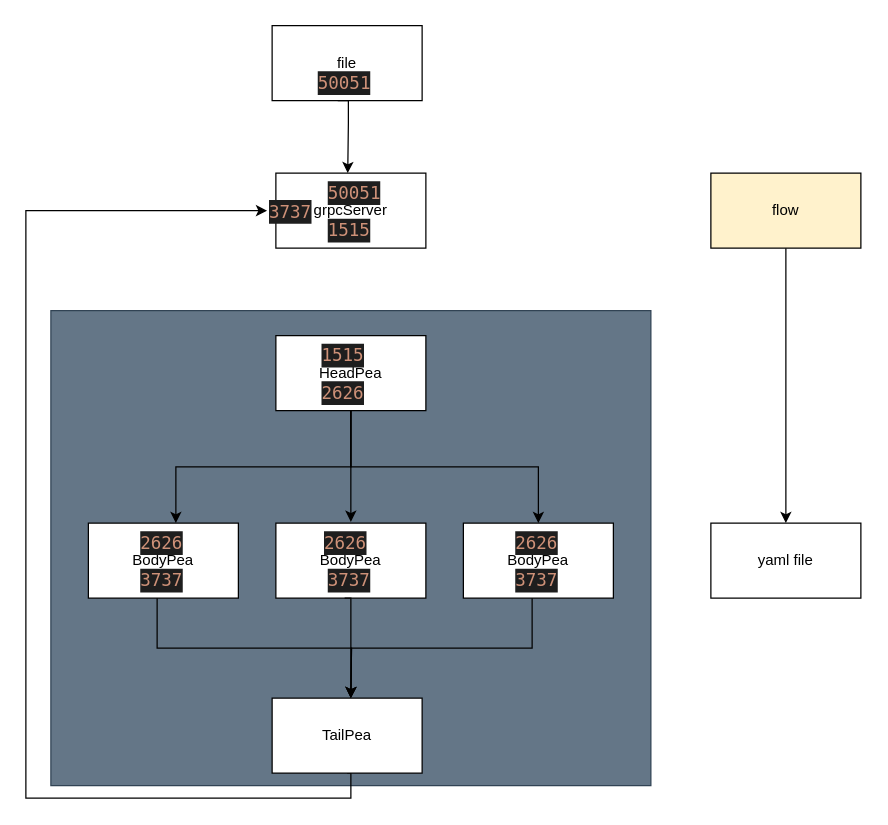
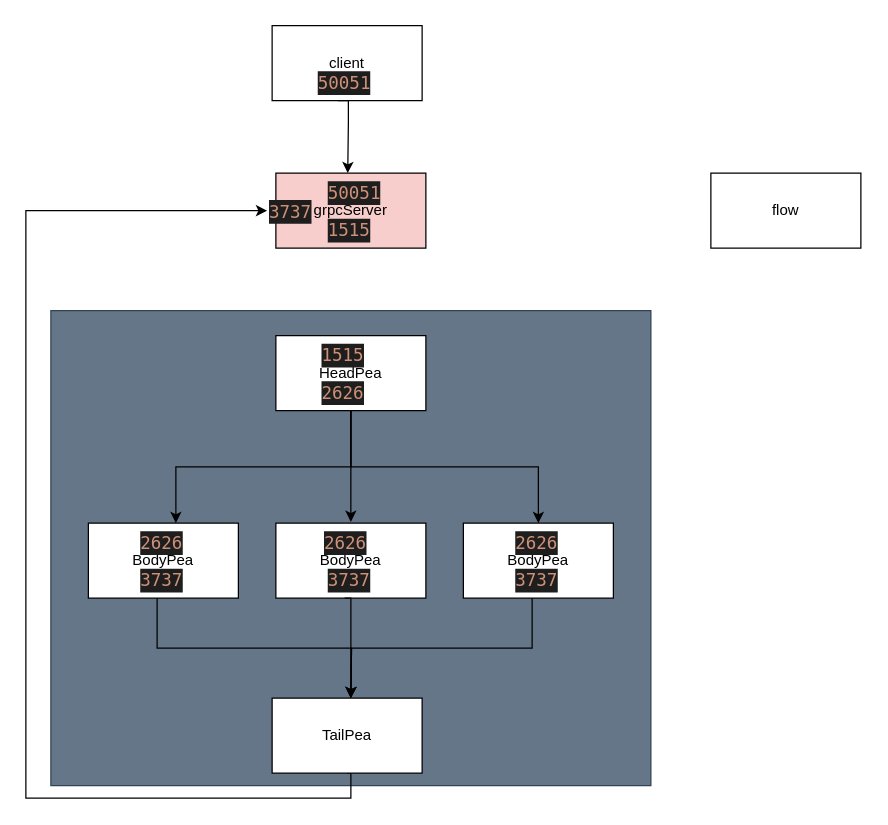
- <mxCell id="21" value="file" style="rounded=0;whiteSpace=wrap;html=1;" parent="1" vertex="1"><mxGeometry x="217" y="20" width="120" height="60" as="geometry" /></mxCell>
+ <mxCell id="21" value="client" style="rounded=0;whiteSpace=wrap;html=1;" parent="1" vertex="1"><mxGeometry x="217" y="20" width="120" height="60" as="geometry" /></mxCell>
- <mxCell id="3" value="grpcServer" style="rounded=0;whiteSpace=wrap;html=1;" parent="1" vertex="1"><mxGeometry x="220" y="138" width="120" height="60" as="geometry" /></mxCell>
+ <mxCell id="3" value="grpcServer" style="rounded=0;whiteSpace=wrap;html=1;fillColor=#f8cecc;" parent="1" vertex="1"><mxGeometry x="220" y="138" width="120" height="60" as="geometry" /></mxCell>
- <mxCell id="31" value="flow" style="rounded=0;whiteSpace=wrap;html=1;fillColor=#fff2cc;" parent="1" vertex="1"><mxGeometry x="568" y="138" width="120" height="60" as="geometry" /></mxCell>
+ <mxCell id="31" value="flow" style="rounded=0;whiteSpace=wrap;html=1;" parent="1" vertex="1"><mxGeometry x="568" y="138" width="120" height="60" as="geometry" /></mxCell>
- <mxCell id="30" style="edgeStyle=orthogonalEdgeStyle;rounded=0;orthogonalLoop=1;jettySize=auto;html=1;entryX=0.5;entryY=0;entryDx=0;entryDy=0;" parent="1" source="31" target="32" edge="1"><mxGeometry relative="1" as="geometry" /></mxCell>
- <mxCell id="32" value="yaml file" style="rounded=0;whiteSpace=wrap;html=1;" parent="1" vertex="1"><mxGeometry x="568" y="418" width="120" height="60" as="geometry" /></mxCell>
